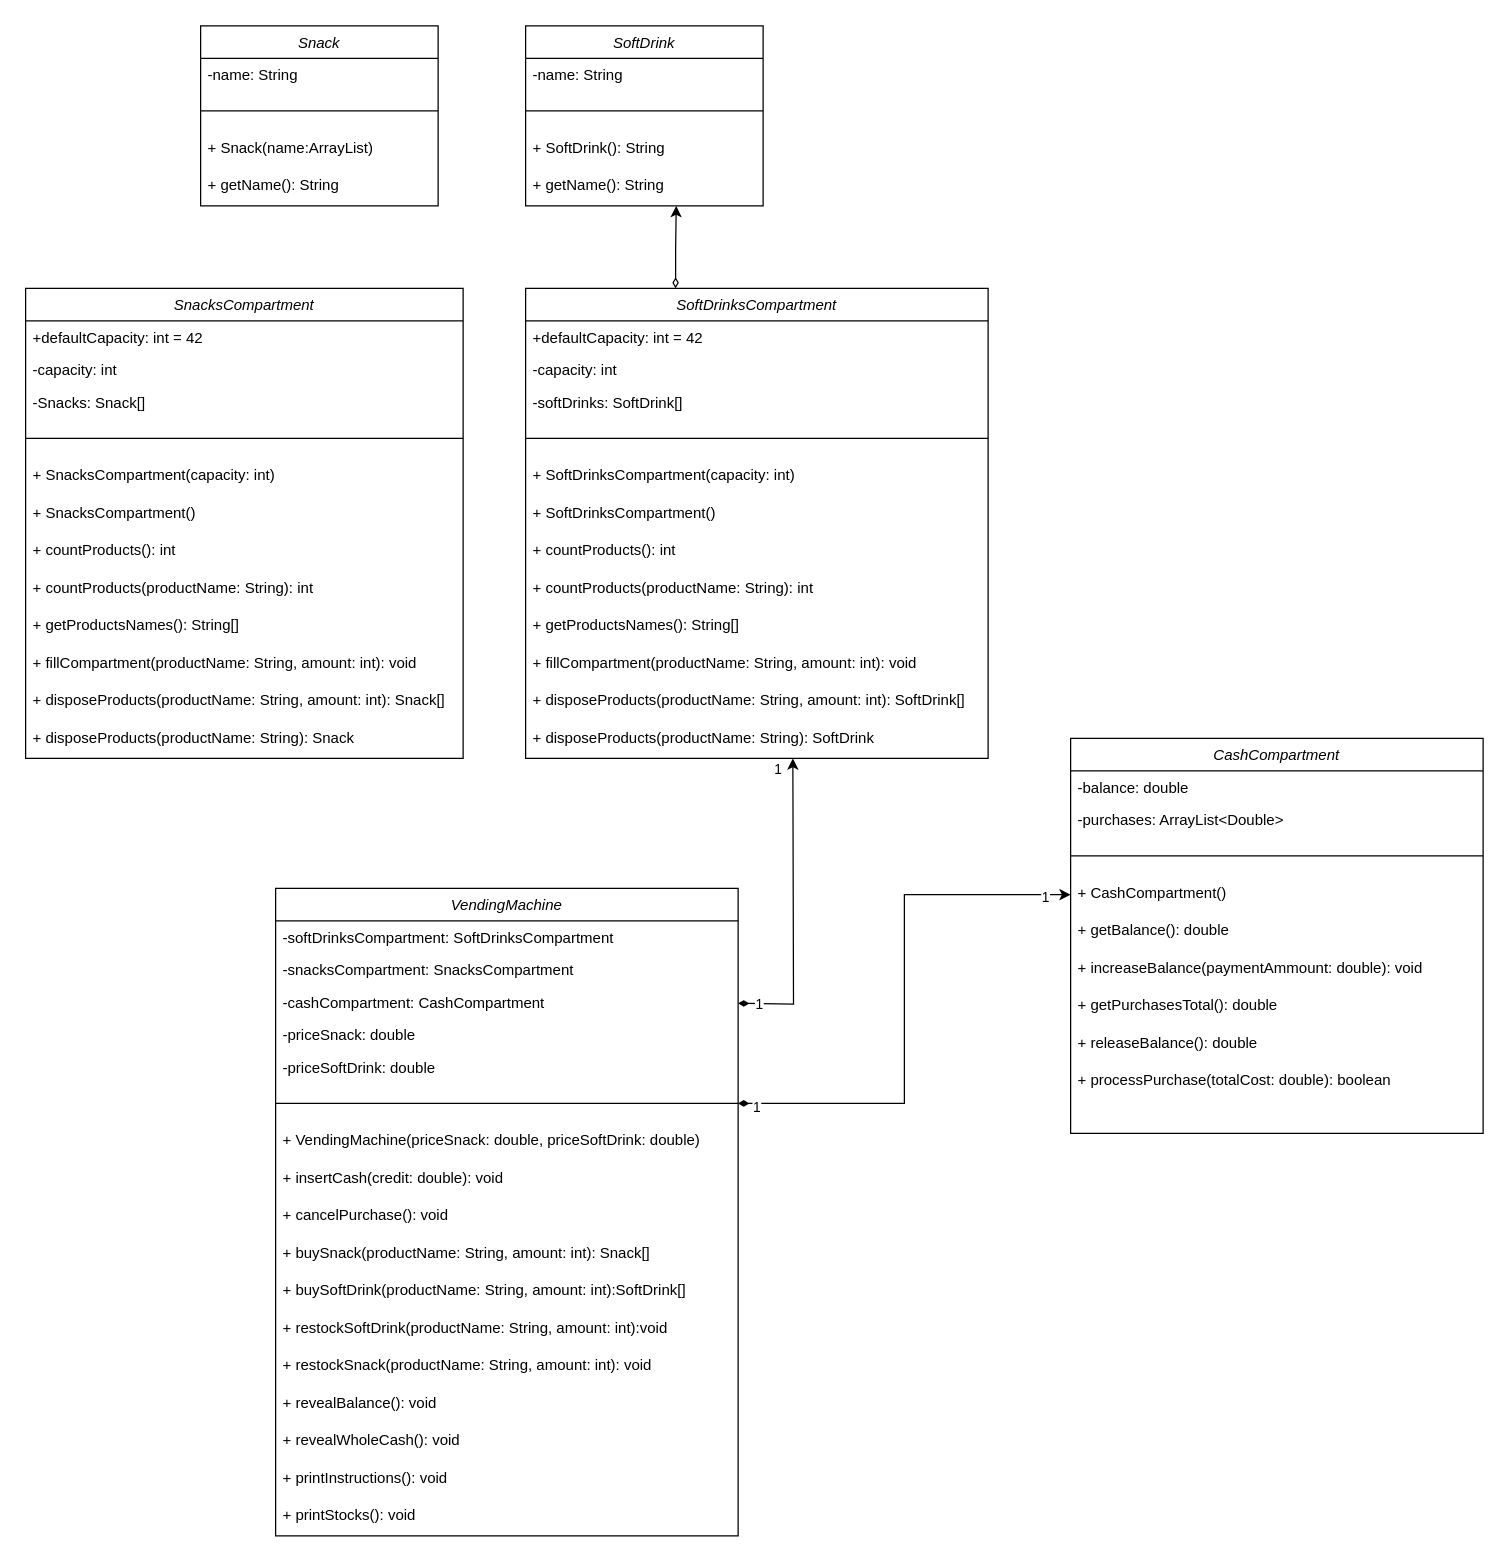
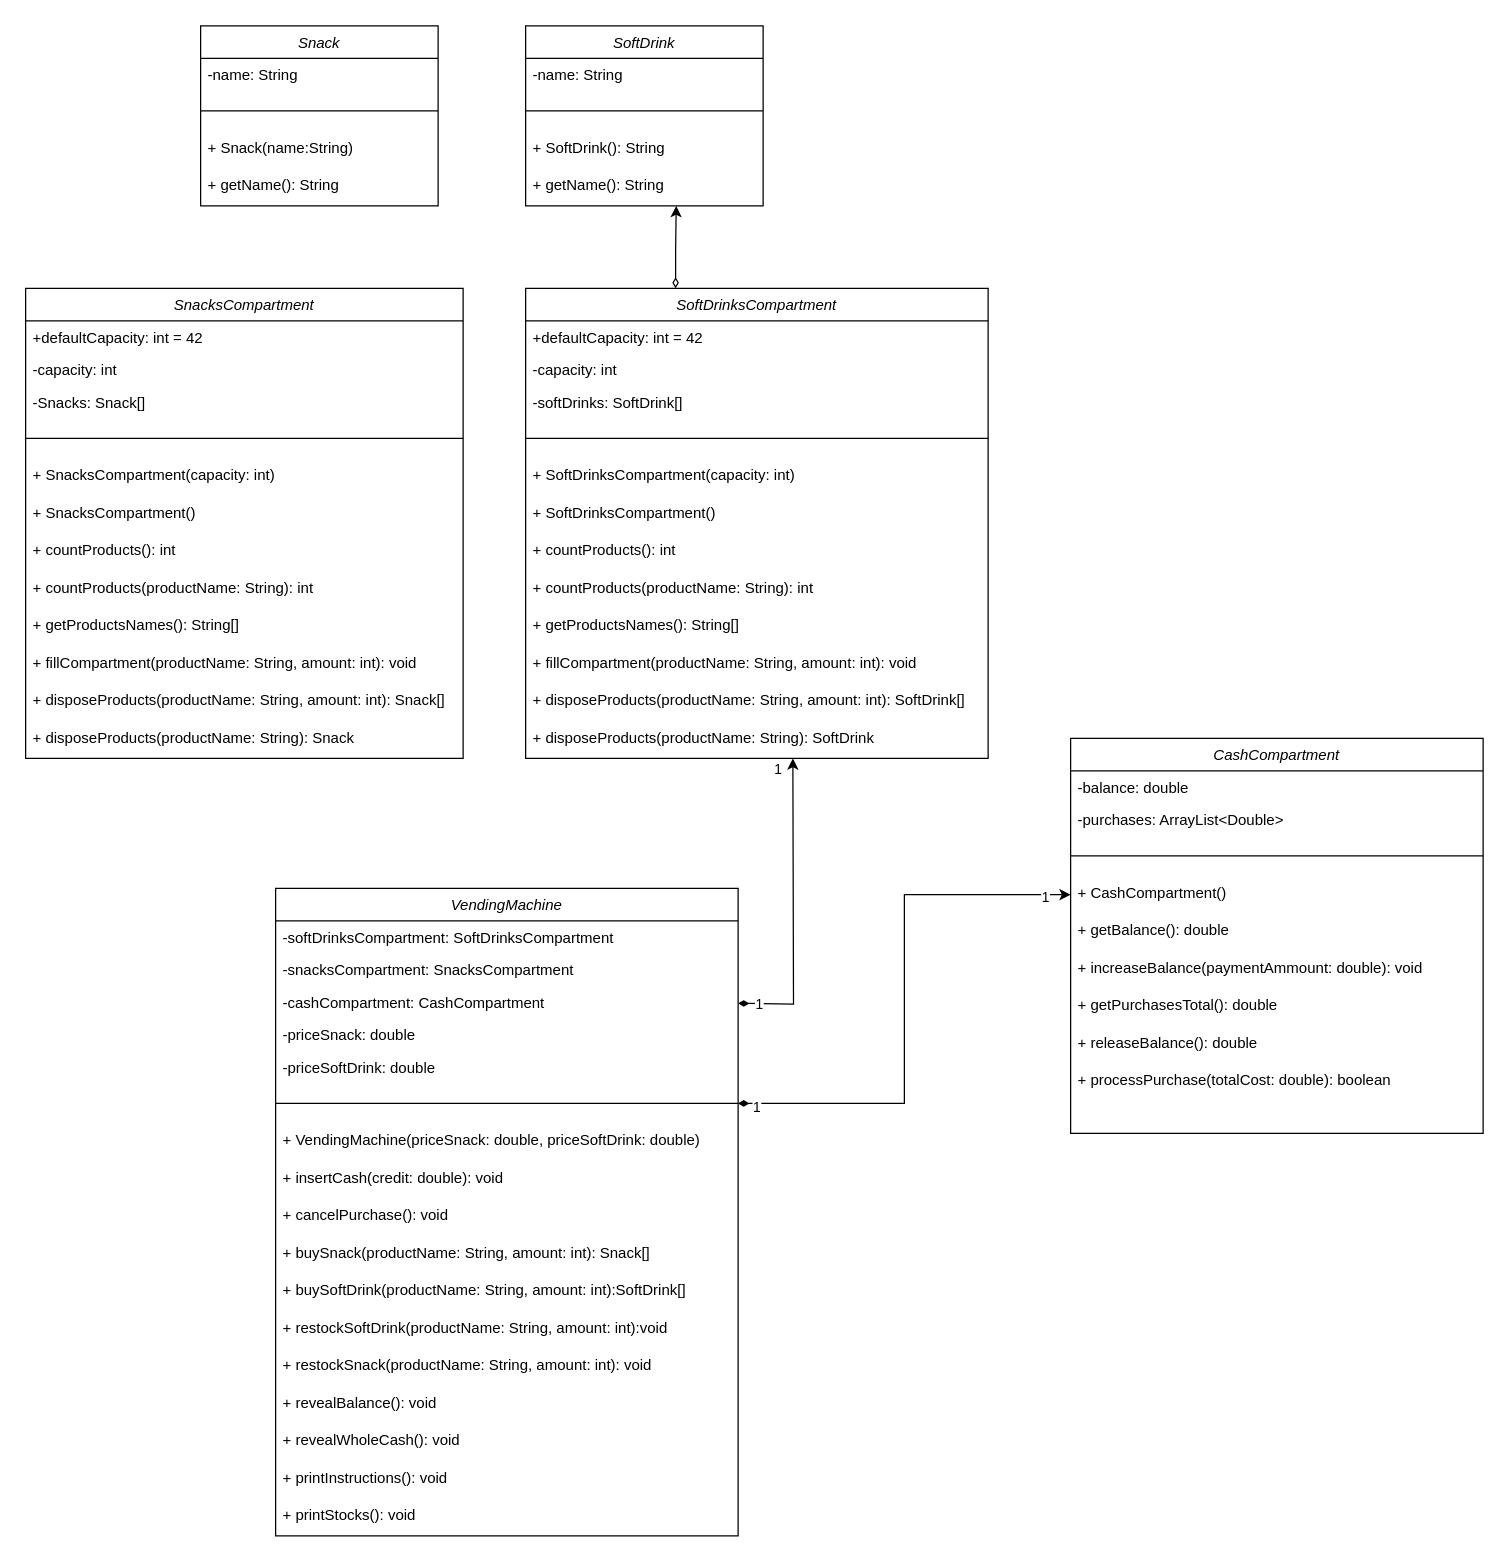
- <mxCell id="10" value="+ Snack(name:ArrayList)" style="text;align=left;verticalAlign=top;spacingLeft=4;spacingRight=4;overflow=hidden;rotatable=0;points=[[0,0.5],[1,0.5]];portConstraint=eastwest;" parent="7" vertex="1"><mxGeometry y="84" width="190" height="30" as="geometry" /></mxCell>
+ <mxCell id="10" value="+ Snack(name:String)" style="text;align=left;verticalAlign=top;spacingLeft=4;spacingRight=4;overflow=hidden;rotatable=0;points=[[0,0.5],[1,0.5]];portConstraint=eastwest;" parent="7" vertex="1"><mxGeometry y="84" width="190" height="30" as="geometry" /></mxCell>
